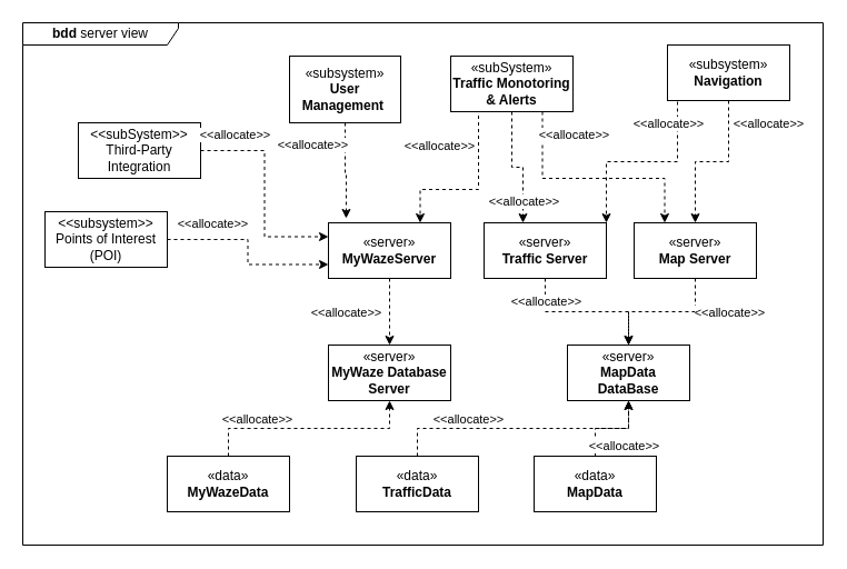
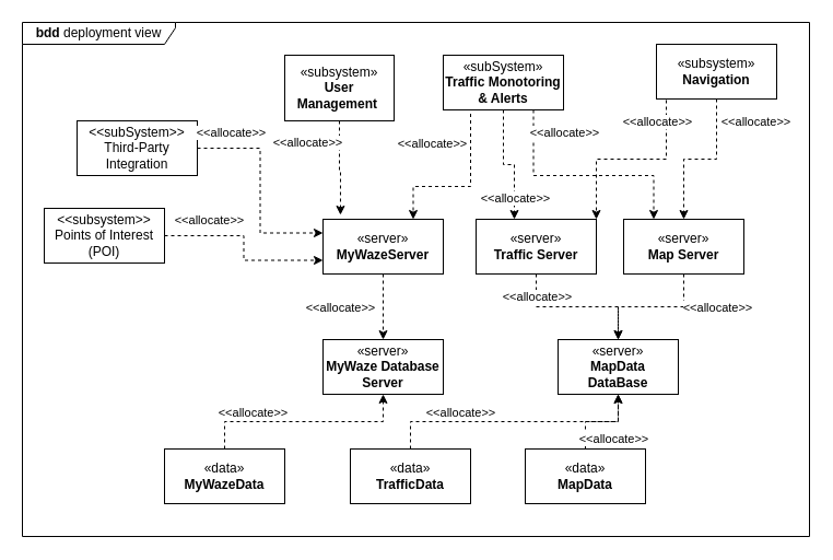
- <mxCell id="43" value="&lt;b&gt;bdd &lt;/b&gt;server view" style="shape=umlFrame;whiteSpace=wrap;html=1;pointerEvents=0;width=140;height=20;" vertex="1" parent="1"><mxGeometry x="20" y="20" width="720" height="470" as="geometry" /></mxCell>
+ <mxCell id="43" value="&lt;b&gt;bdd &lt;/b&gt;deployment view" style="shape=umlFrame;whiteSpace=wrap;html=1;pointerEvents=0;width=140;height=20;" vertex="1" parent="1"><mxGeometry x="20" y="20" width="720" height="470" as="geometry" /></mxCell>
